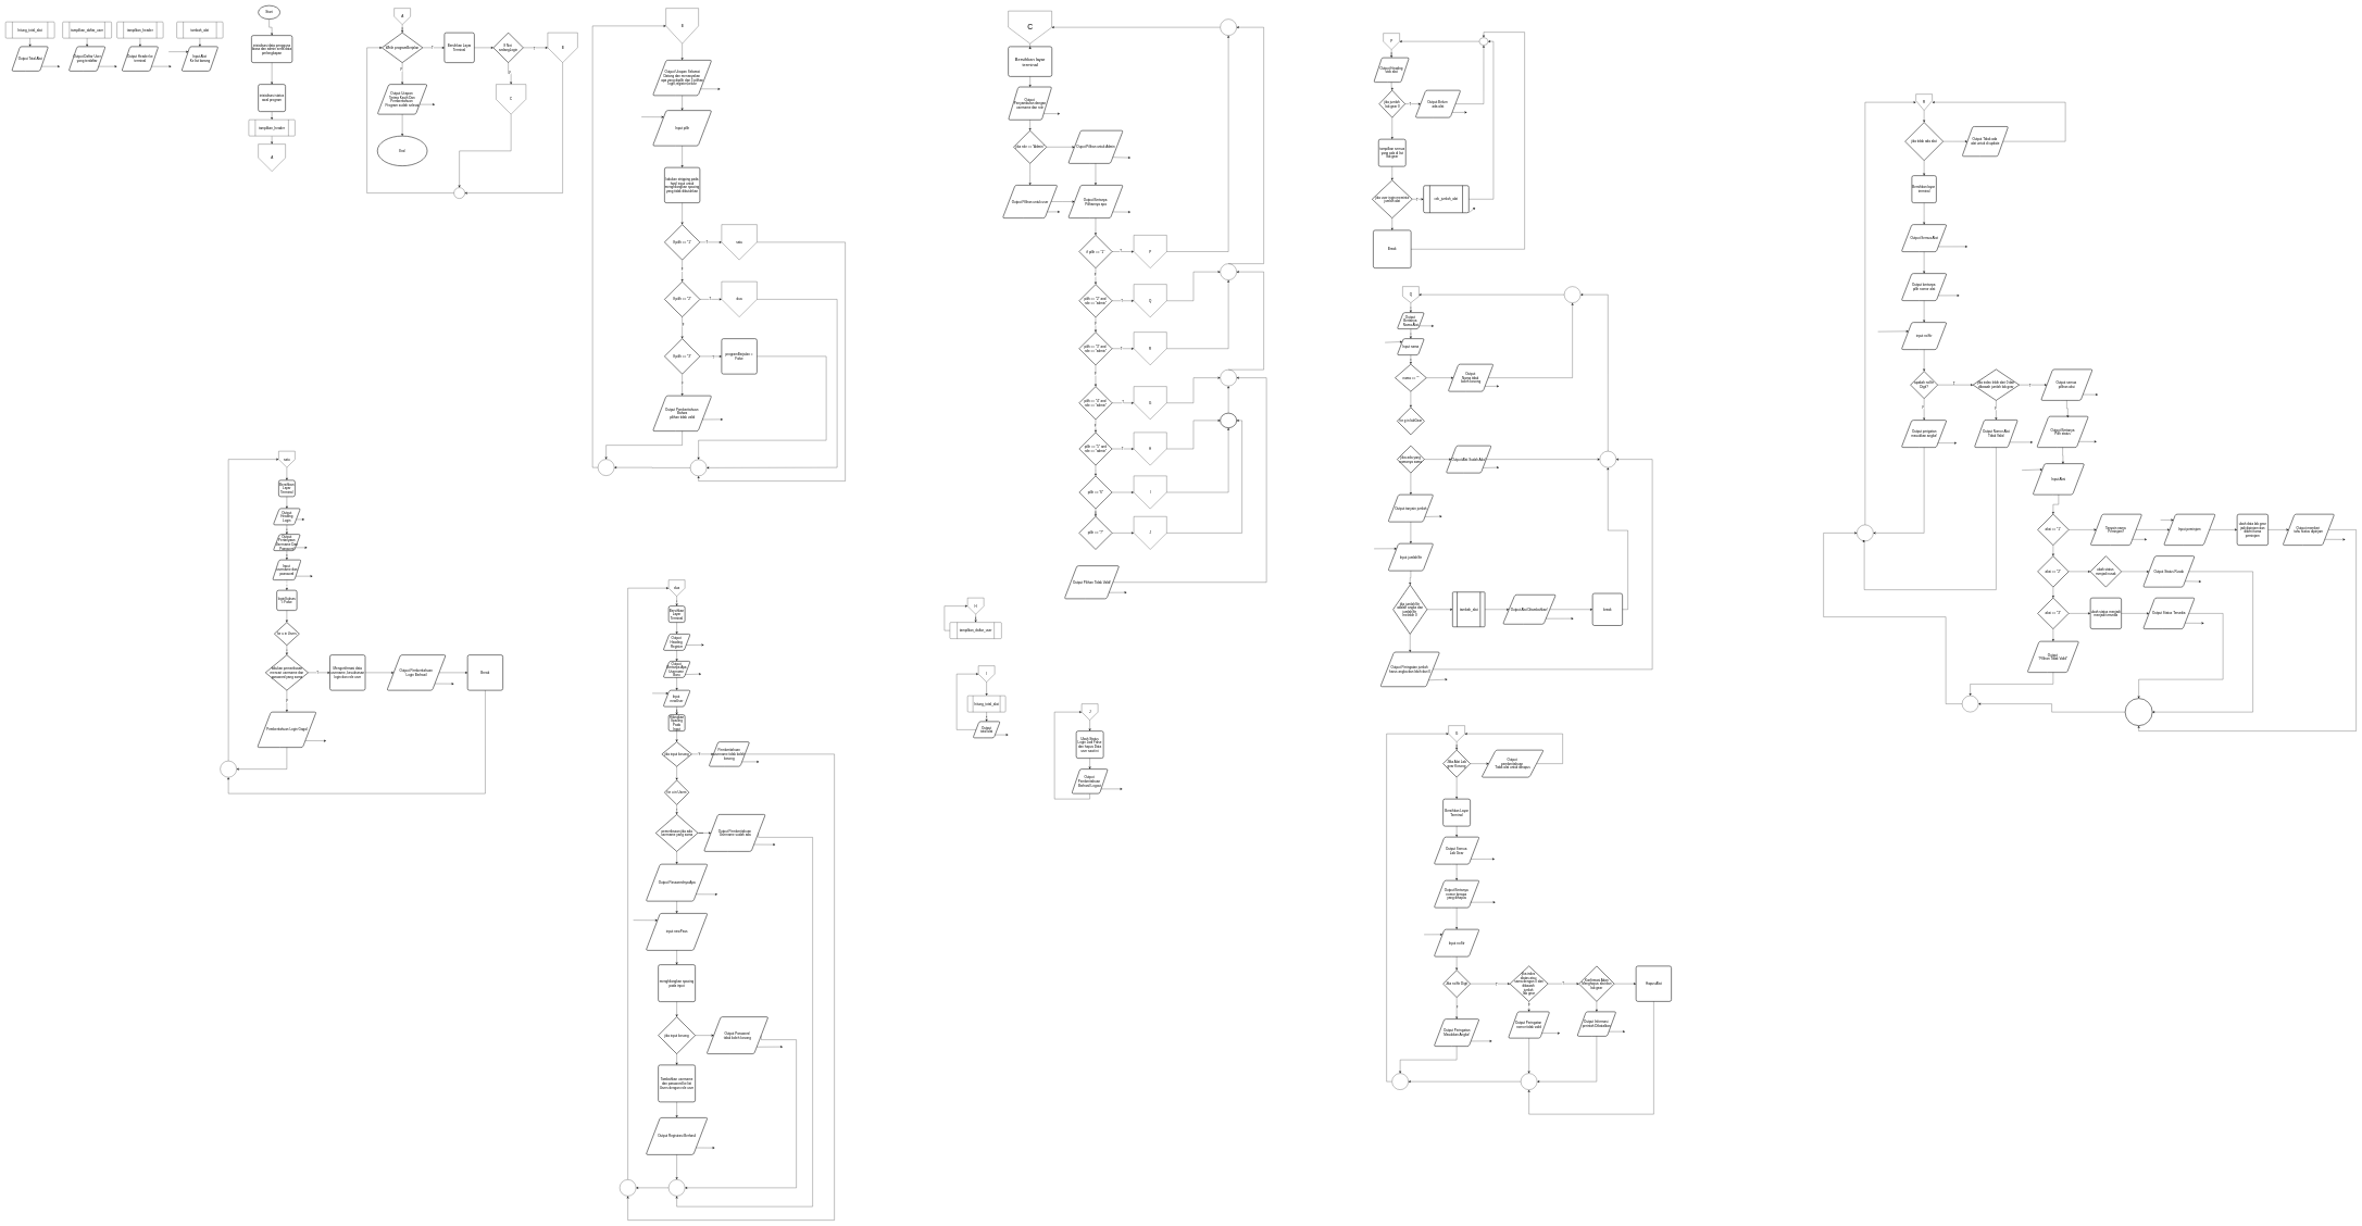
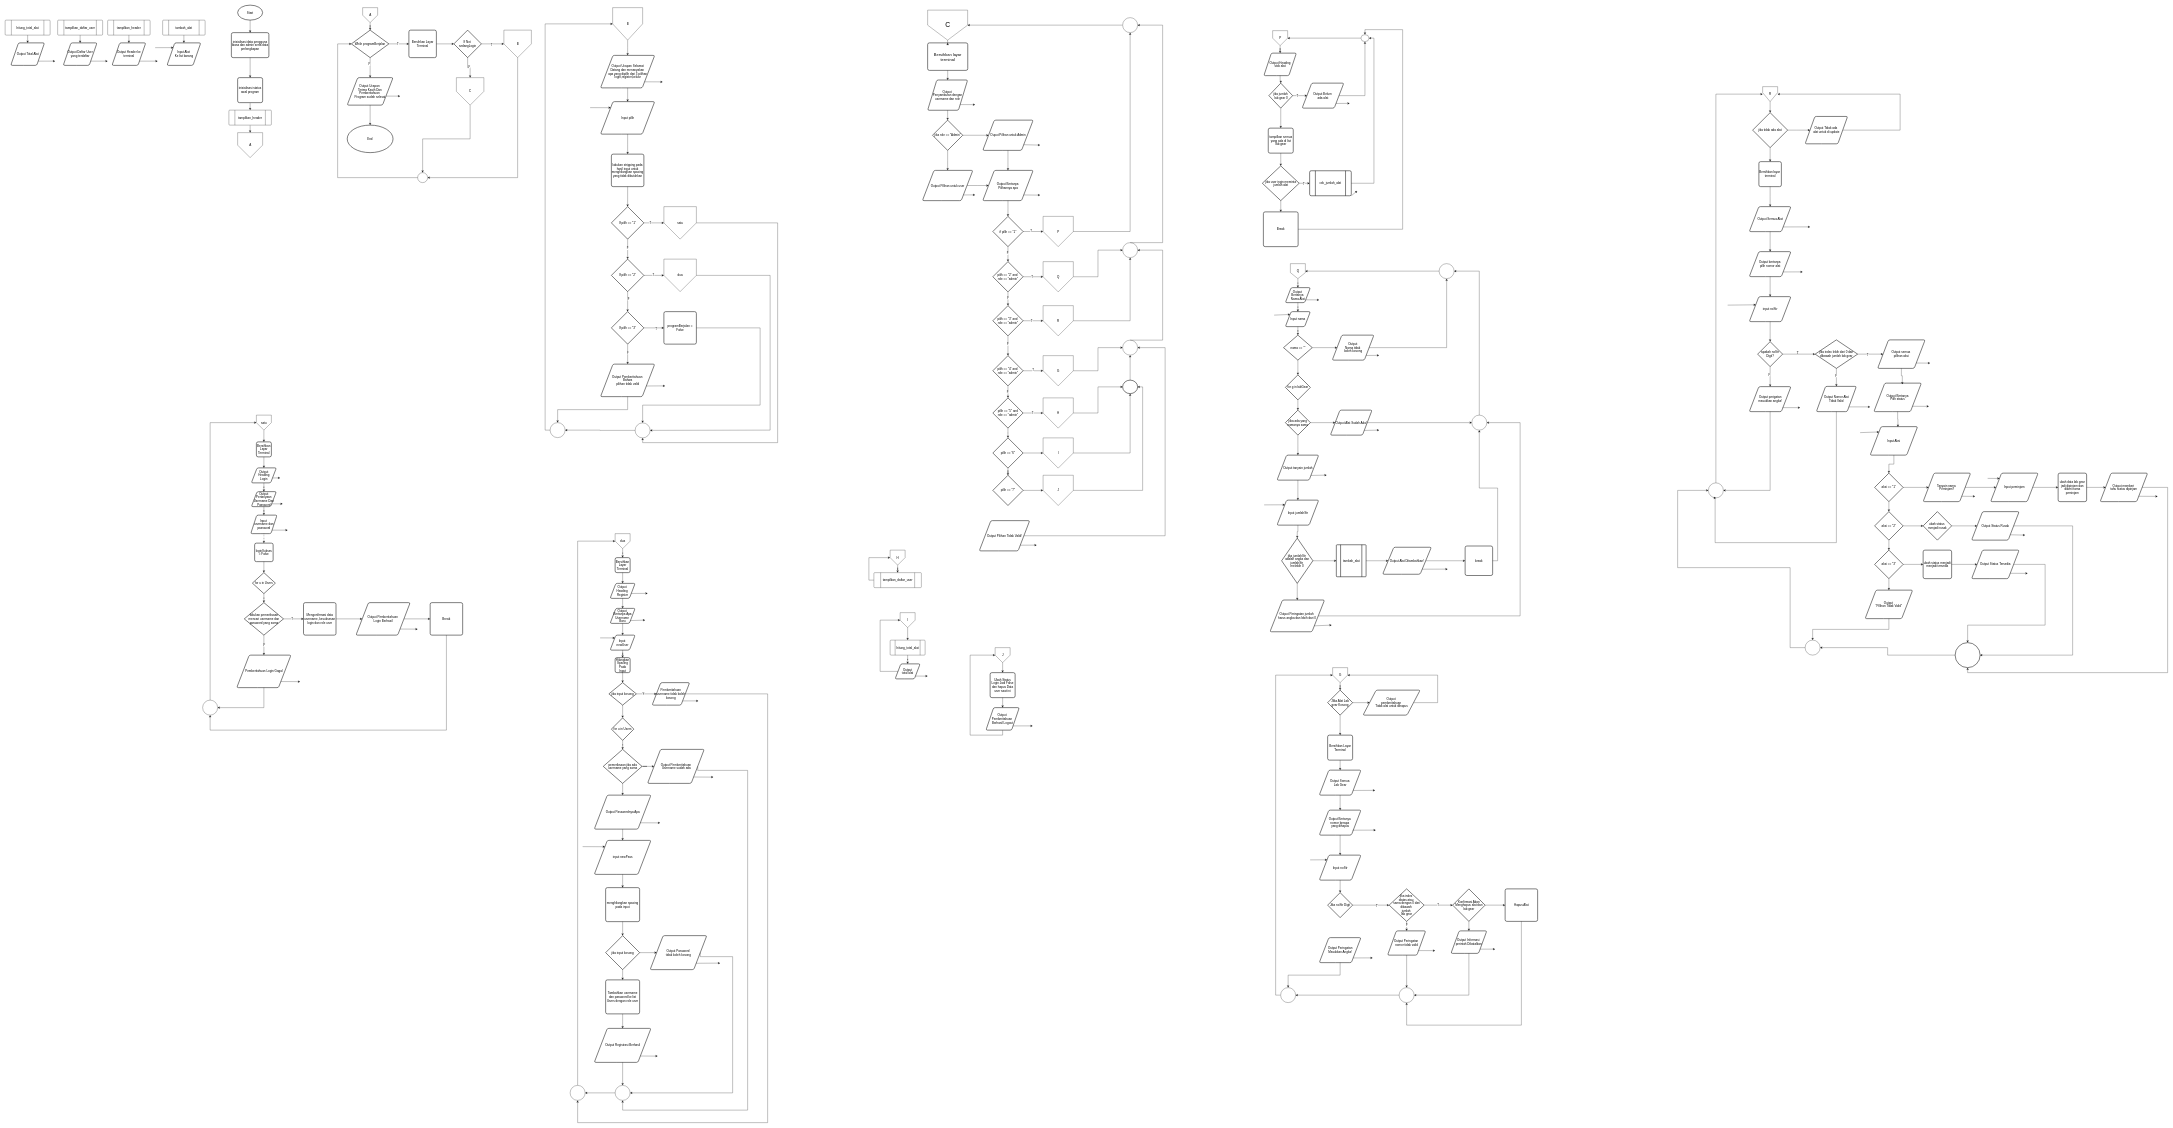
- <mxCell id="2" value="Start" style="strokeWidth=2;html=1;shape=mxgraph.flowchart.start_1;whiteSpace=wrap;" parent="1" vertex="1"><mxGeometry x="950" y="20" width="80" height="50" as="geometry" /></mxCell>
+ <mxCell id="2" value="Start" style="strokeWidth=2;html=1;shape=mxgraph.flowchart.start_1;whiteSpace=wrap;" parent="1" vertex="1"><mxGeometry x="950" y="20" width="100" height="60" as="geometry" /></mxCell>
+ <mxCell id="232" value="" style="edgeStyle=orthogonalEdgeStyle;rounded=0;orthogonalLoop=1;jettySize=auto;html=1;" parent="1" source="229" target="231" edge="1"><mxGeometry relative="1" as="geometry" /></mxCell>
- <mxCell id="359" value="" style="edgeStyle=orthogonalEdgeStyle;rounded=0;orthogonalLoop=1;jettySize=auto;html=1;" parent="1" source="353" target="358" edge="1"><mxGeometry relative="1" as="geometry" /></mxCell>
- <mxCell id="360" value="F" style="edgeLabel;html=1;align=center;verticalAlign=middle;resizable=0;points=[];" parent="359" vertex="1" connectable="0"><mxGeometry x="-0.12" y="1" relative="1" as="geometry"><mxPoint as="offset" /></mxGeometry></mxCell>
